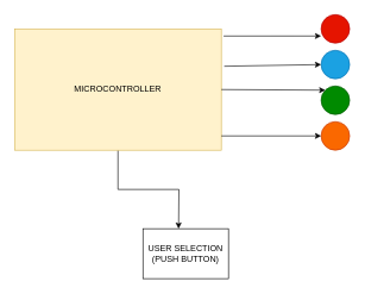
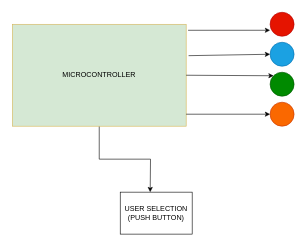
- <mxCell id="3" value="MICROCONTROLLER" style="rounded=0;whiteSpace=wrap;html=1;fillColor=#fff2cc;strokeColor=#d6b656;" vertex="1" parent="1"><mxGeometry x="20" y="40" width="290" height="170" as="geometry" /></mxCell>
+ <mxCell id="3" value="MICROCONTROLLER" style="rounded=0;whiteSpace=wrap;html=1;fillColor=#d5e8d4;strokeColor=#d6b656;" vertex="1" parent="1"><mxGeometry x="20" y="40" width="290" height="170" as="geometry" /></mxCell>
